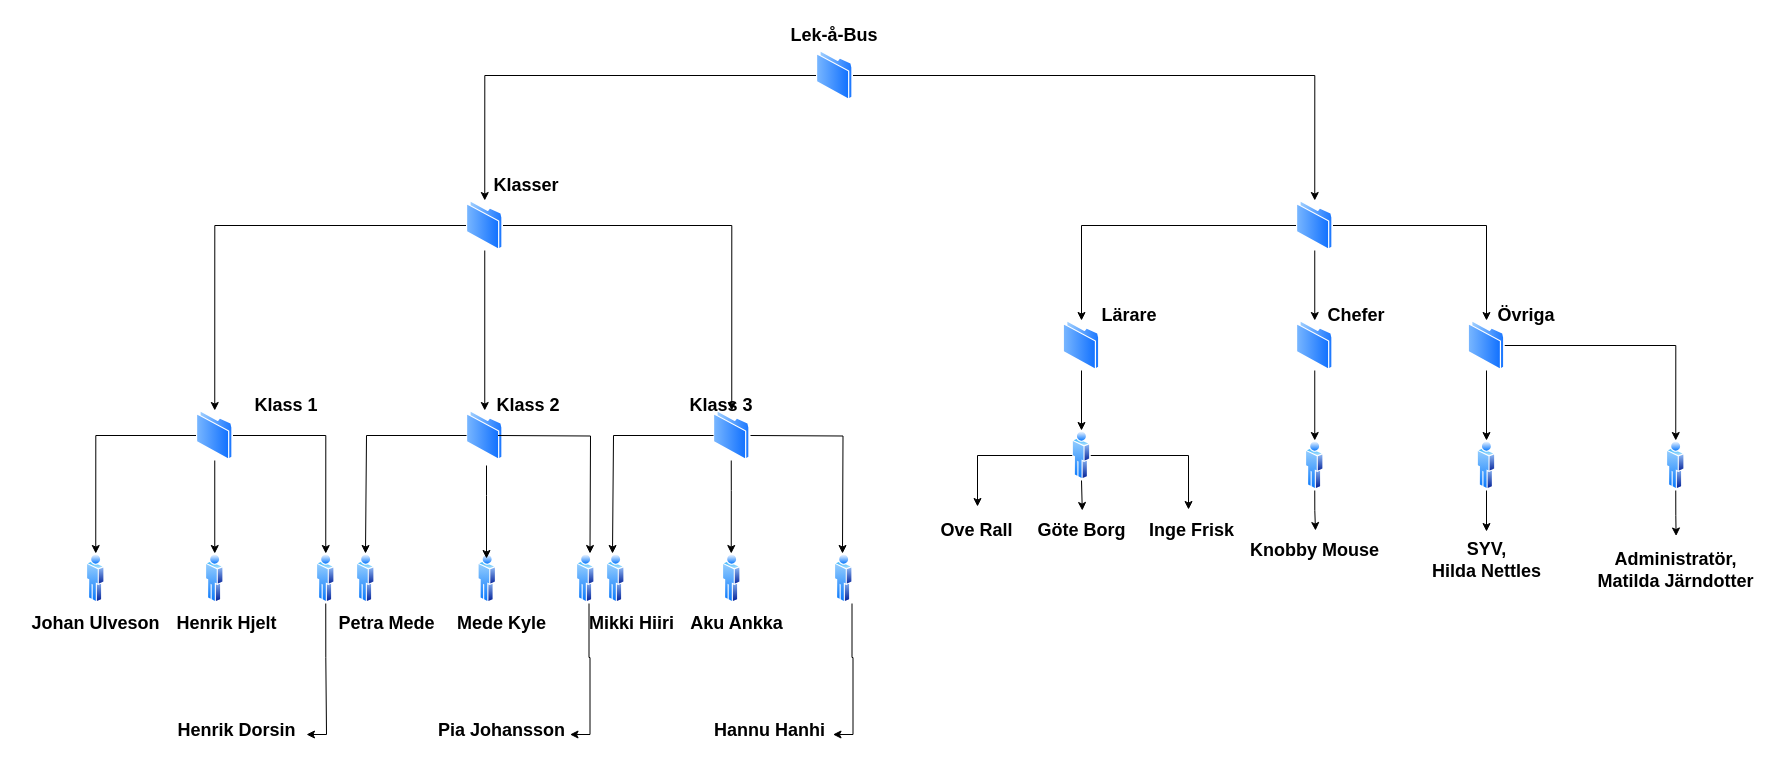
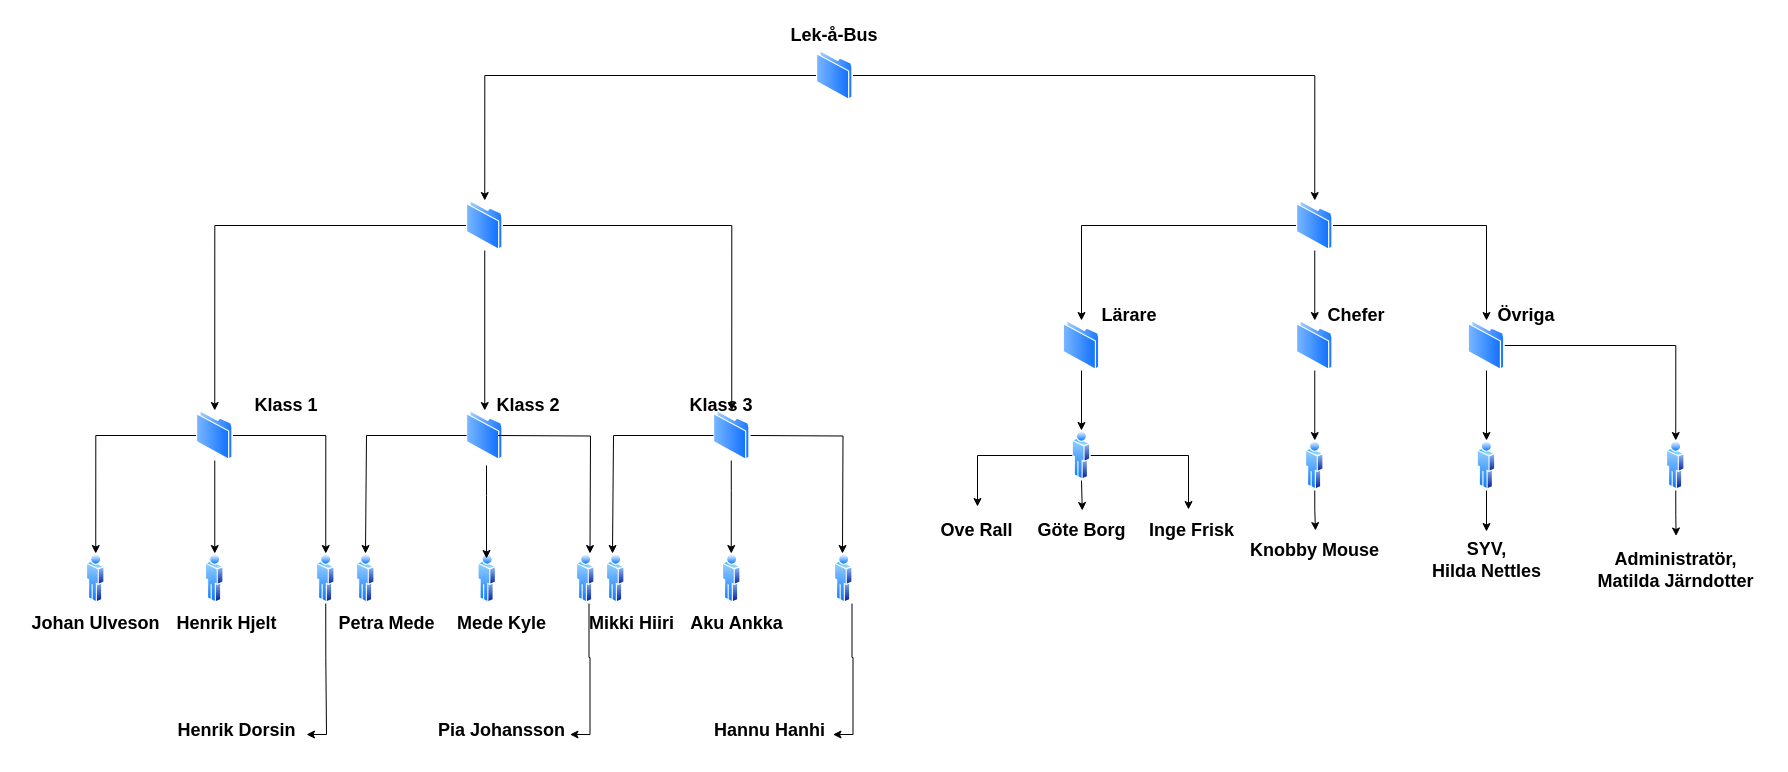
- <mxCell id="16" value="&lt;b&gt;&lt;font style=&quot;font-size: 18px;&quot;&gt;Klasser&lt;/font&gt;&lt;/b&gt;" style="text;strokeColor=none;align=center;fillColor=none;html=1;verticalAlign=middle;whiteSpace=wrap;rounded=0;" vertex="1" parent="1"><mxGeometry x="496" y="170" width="60" height="30" as="geometry" /></mxCell>
